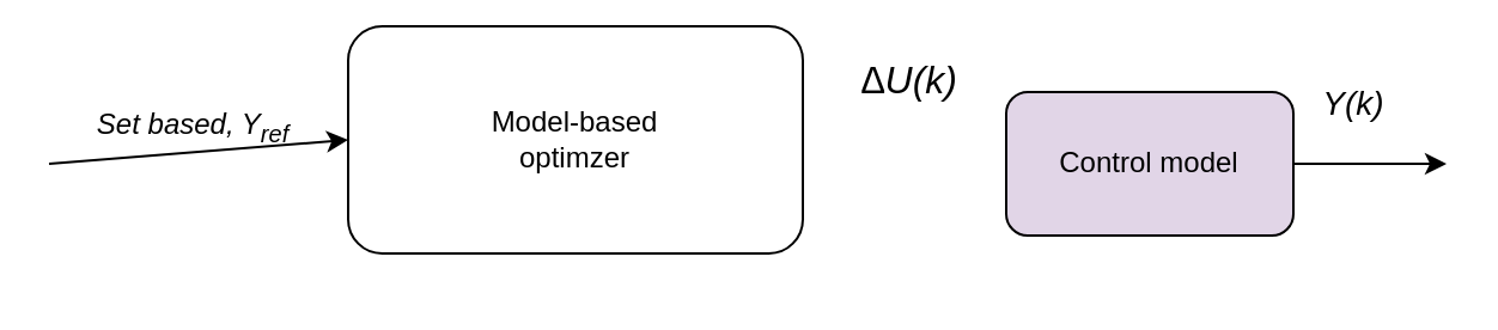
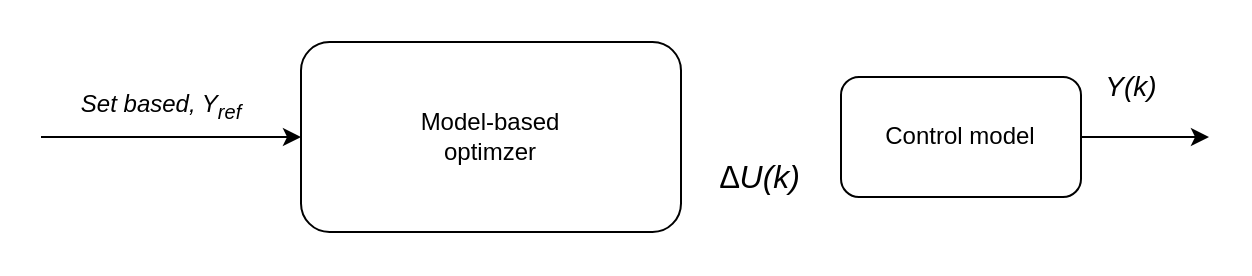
- <mxCell id="8" value=" &lt;font style=&quot;font-size: 16px;&quot;&gt;&lt;i&gt;&lt;span dir=&quot;ltr&quot; role=&quot;presentation&quot; style=&quot;left: 289.91px; top: 624.039px; font-family: sans-serif;&quot;&gt;∆&lt;/span&gt;&lt;span dir=&quot;ltr&quot; role=&quot;presentation&quot; style=&quot;left: 302.155px; top: 624.039px; font-family: sans-serif;&quot;&gt;U&lt;/span&gt;&lt;span dir=&quot;ltr&quot; role=&quot;presentation&quot; style=&quot;left: 312.188px; top: 624.039px; font-family: sans-serif;&quot;&gt;(k) &lt;/span&gt;&lt;/i&gt;&lt;span dir=&quot;ltr&quot; role=&quot;presentation&quot; style=&quot;left: 313.789px; top: 624.039px; font-family: sans-serif;&quot;&gt;&lt;/span&gt;&lt;/font&gt;" style="text;html=1;strokeColor=none;fillColor=none;align=center;verticalAlign=middle;whiteSpace=wrap;rounded=0;" vertex="1" parent="1"><mxGeometry x="350" y="18" width="60" height="30" as="geometry" /></mxCell>
+ <mxCell id="8" value=" &lt;font style=&quot;font-size: 16px;&quot;&gt;&lt;i&gt;&lt;span dir=&quot;ltr&quot; role=&quot;presentation&quot; style=&quot;left: 289.91px; top: 624.039px; font-family: sans-serif;&quot;&gt;∆&lt;/span&gt;&lt;span dir=&quot;ltr&quot; role=&quot;presentation&quot; style=&quot;left: 302.155px; top: 624.039px; font-family: sans-serif;&quot;&gt;U&lt;/span&gt;&lt;span dir=&quot;ltr&quot; role=&quot;presentation&quot; style=&quot;left: 312.188px; top: 624.039px; font-family: sans-serif;&quot;&gt;(k) &lt;/span&gt;&lt;/i&gt;&lt;span dir=&quot;ltr&quot; role=&quot;presentation&quot; style=&quot;left: 313.789px; top: 624.039px; font-family: sans-serif;&quot;&gt;&lt;/span&gt;&lt;/font&gt;" style="text;html=1;strokeColor=none;fillColor=none;align=center;verticalAlign=middle;whiteSpace=wrap;rounded=0;" vertex="1" parent="1"><mxGeometry x="350" y="73" width="60" height="30" as="geometry" /></mxCell>
- <mxCell id="4" value="&lt;div&gt;Model-based&lt;/div&gt;&lt;div&gt;optimzer&lt;br&gt;&lt;/div&gt;" style="rounded=1;whiteSpace=wrap;html=1;" vertex="1" parent="1"><mxGeometry x="145" y="10.5" width="190" height="95" as="geometry" /></mxCell>
+ <mxCell id="4" value="&lt;div&gt;Model-based&lt;/div&gt;&lt;div&gt;optimzer&lt;br&gt;&lt;/div&gt;" style="rounded=1;whiteSpace=wrap;html=1;" vertex="1" parent="1"><mxGeometry x="150" y="20.5" width="190" height="95" as="geometry" /></mxCell>
- <mxCell id="3" value="Control model" style="rounded=1;whiteSpace=wrap;html=1;fillColor=#e1d5e7;" vertex="1" parent="1"><mxGeometry x="420" y="38" width="120" height="60" as="geometry" /></mxCell>
+ <mxCell id="3" value="Control model" style="rounded=1;whiteSpace=wrap;html=1;" vertex="1" parent="1"><mxGeometry x="420" y="38" width="120" height="60" as="geometry" /></mxCell>
